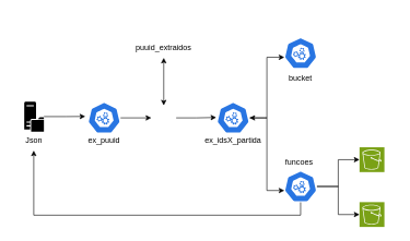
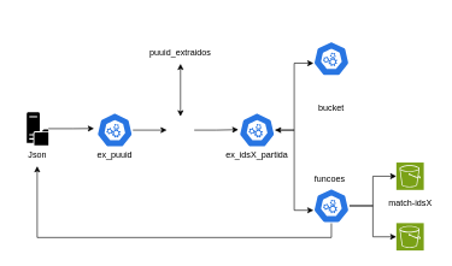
- <mxCell id="12" value="bucket" style="text;html=1;align=center;verticalAlign=middle;whiteSpace=wrap;rounded=0;" vertex="1" parent="1"><mxGeometry x="428" y="105" width="60" height="30" as="geometry" /></mxCell>
+ <mxCell id="12" value="bucket" style="text;html=1;align=center;verticalAlign=middle;whiteSpace=wrap;rounded=0;" vertex="1" parent="1"><mxGeometry x="428" y="135" width="60" height="30" as="geometry" /></mxCell>
+ <mxCell id="26" value="match-idsX" style="text;html=1;align=center;verticalAlign=middle;whiteSpace=wrap;rounded=0;" vertex="1" parent="1"><mxGeometry x="532" y="266" width="71" height="30" as="geometry" /></mxCell>
